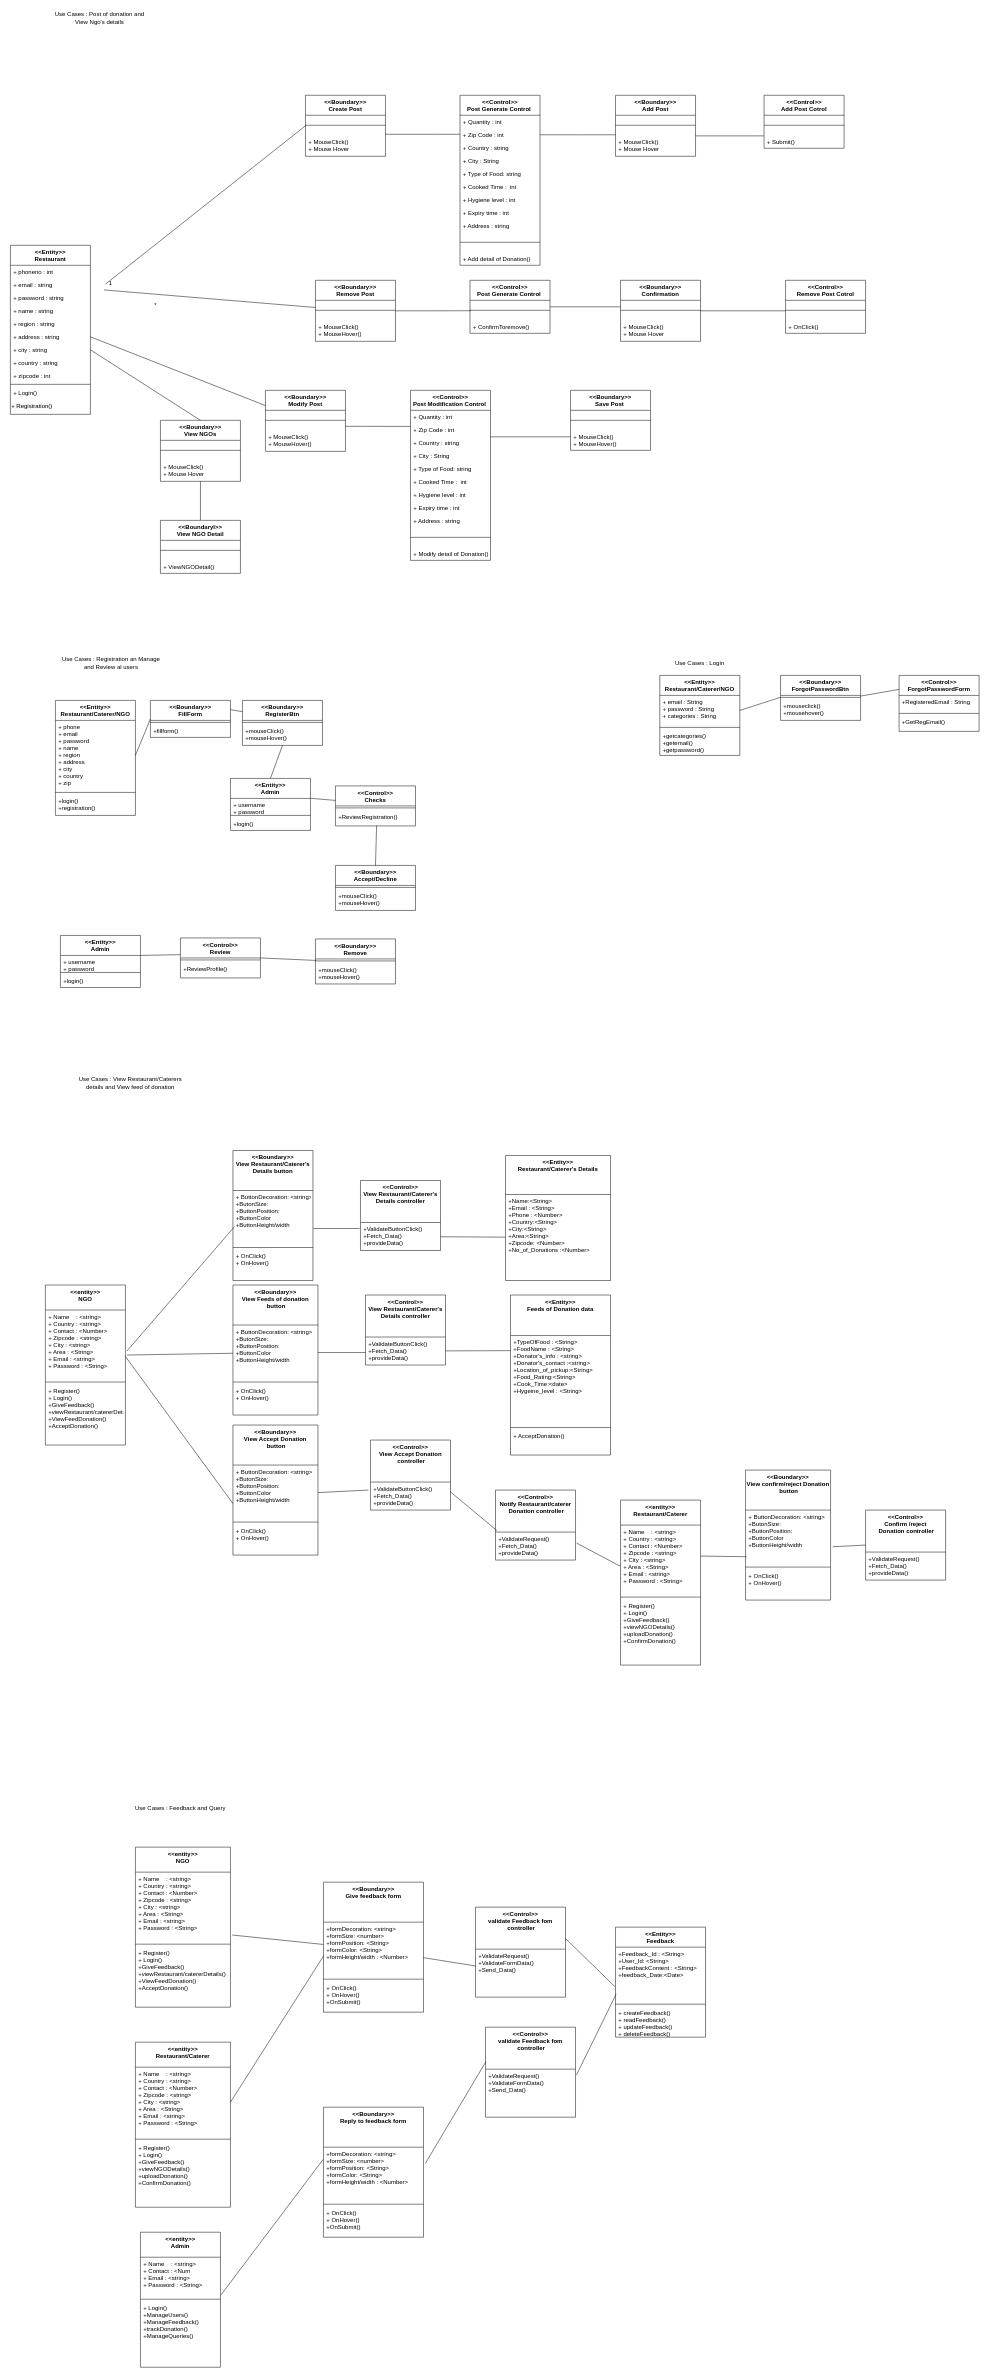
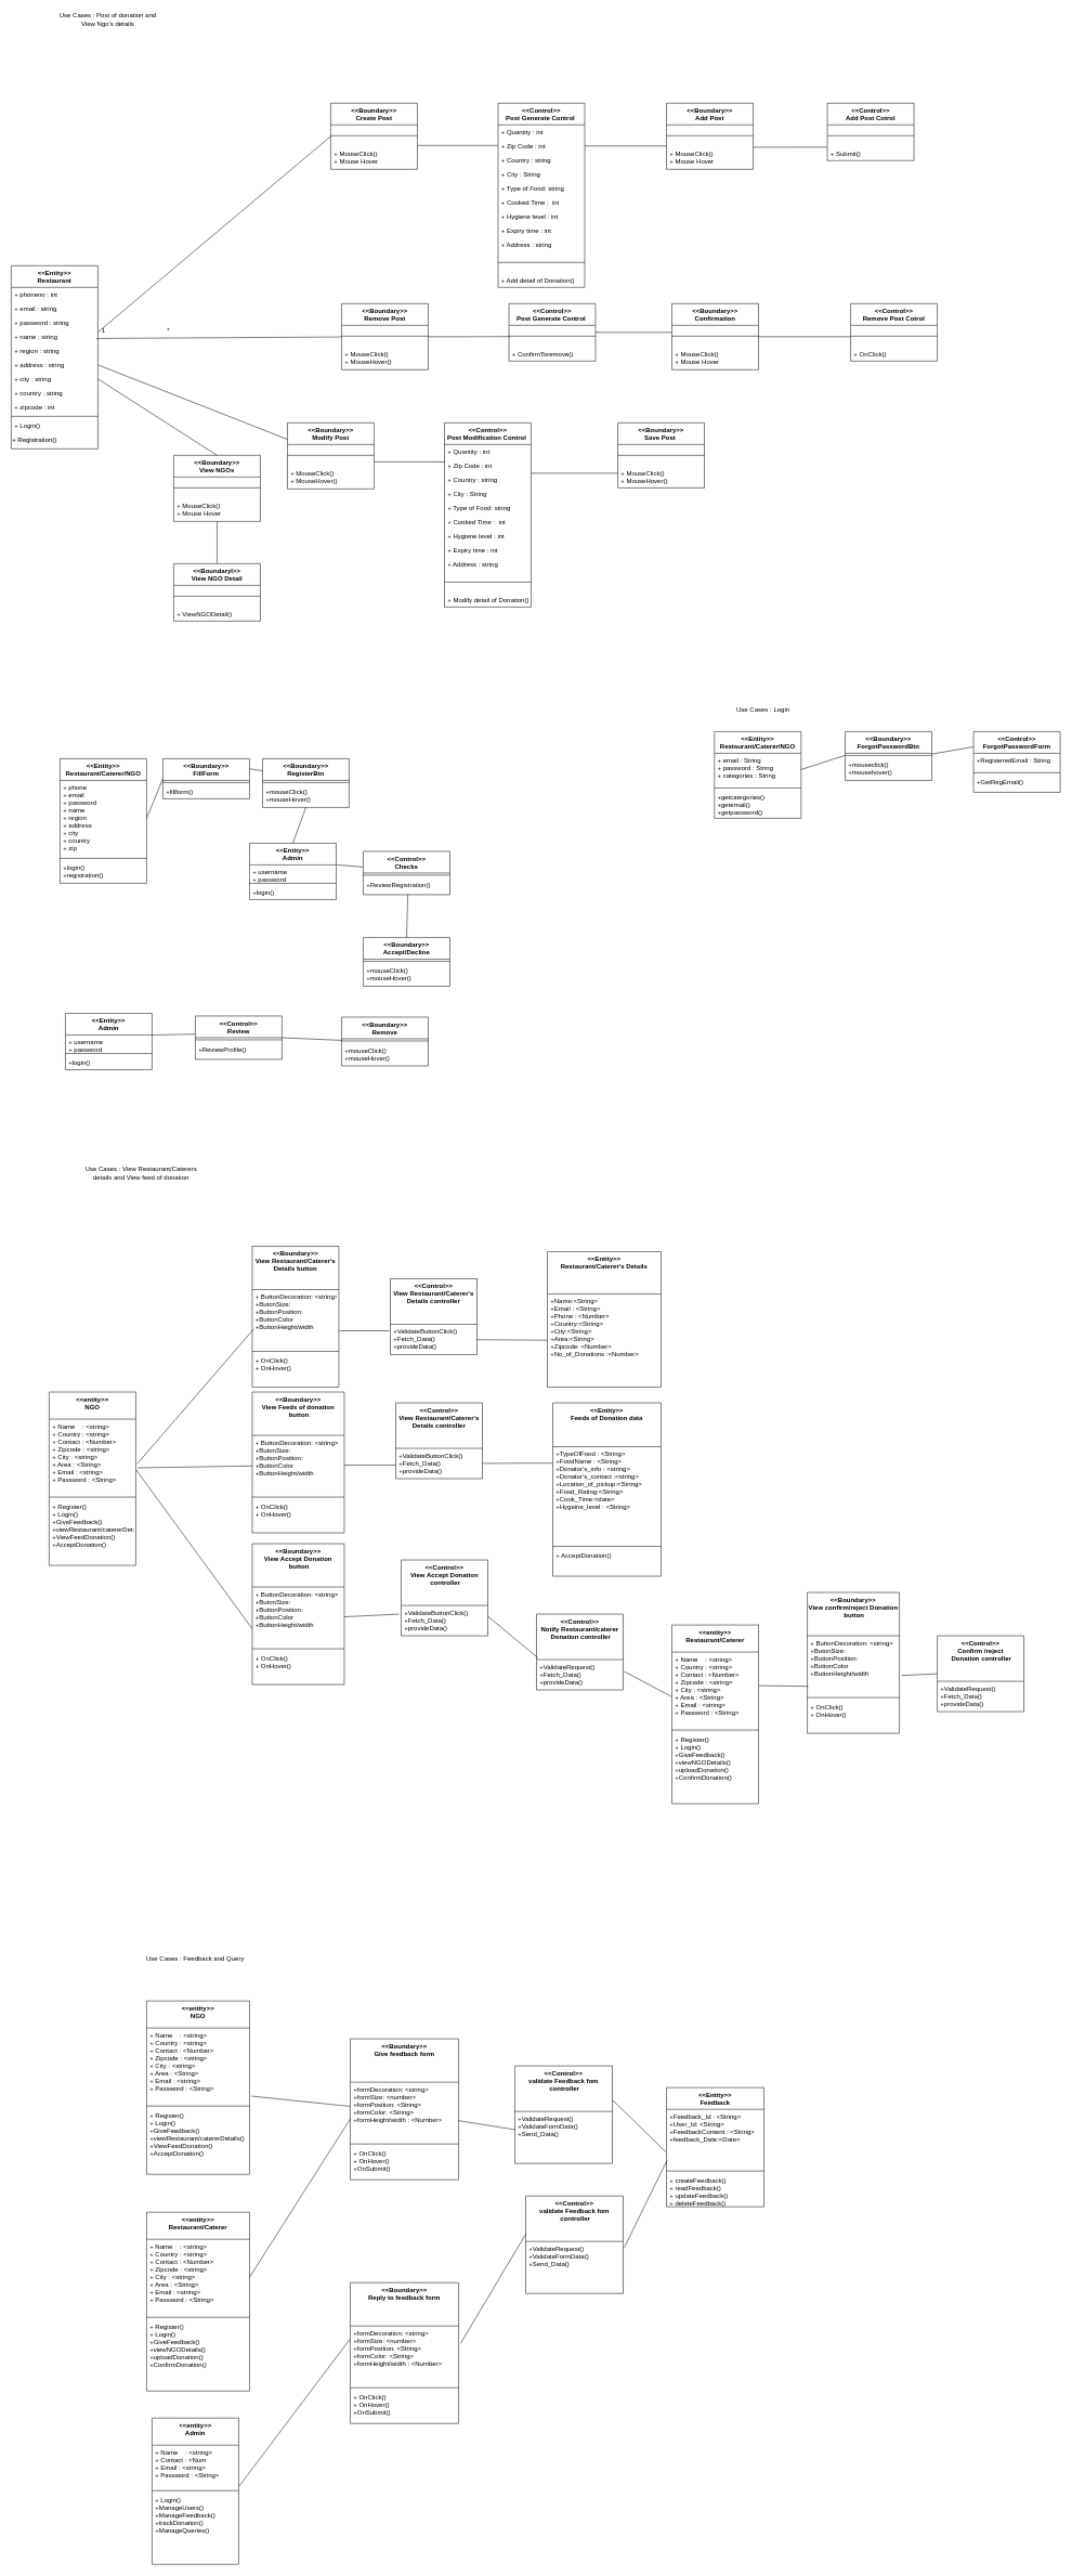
- <mxCell id="136" value="1" style="text;html=1;align=center;verticalAlign=middle;resizable=0;points=[];autosize=1;strokeColor=none;fillColor=none;" vertex="1" parent="1"><mxGeometry x="210" y="555" width="20" height="20" as="geometry" /></mxCell>
+ <mxCell id="136" value="1" style="text;html=1;align=center;verticalAlign=middle;resizable=0;points=[];autosize=1;strokeColor=none;fillColor=none;" vertex="1" parent="1"><mxGeometry x="180" y="600" width="20" height="20" as="geometry" /></mxCell>
- <mxCell id="140" value="Use Cases : Registration an Manage and Review al users" style="text;html=1;strokeColor=none;fillColor=none;align=center;verticalAlign=middle;whiteSpace=wrap;rounded=0;" vertex="1" parent="1"><mxGeometry x="120" y="1310" width="203" height="30" as="geometry" /></mxCell>
- <mxCell id="230" value="Use Cases : Login" style="text;html=1;strokeColor=none;fillColor=none;align=center;verticalAlign=middle;whiteSpace=wrap;rounded=0;" vertex="1" parent="1"><mxGeometry x="1297" y="1310" width="203" height="30" as="geometry" /></mxCell>
+ <mxCell id="230" value="Use Cases : Login" style="text;html=1;strokeColor=none;fillColor=none;align=center;verticalAlign=middle;whiteSpace=wrap;rounded=0;" vertex="1" parent="1"><mxGeometry x="1307" y="1295" width="203" height="30" as="geometry" /></mxCell>
